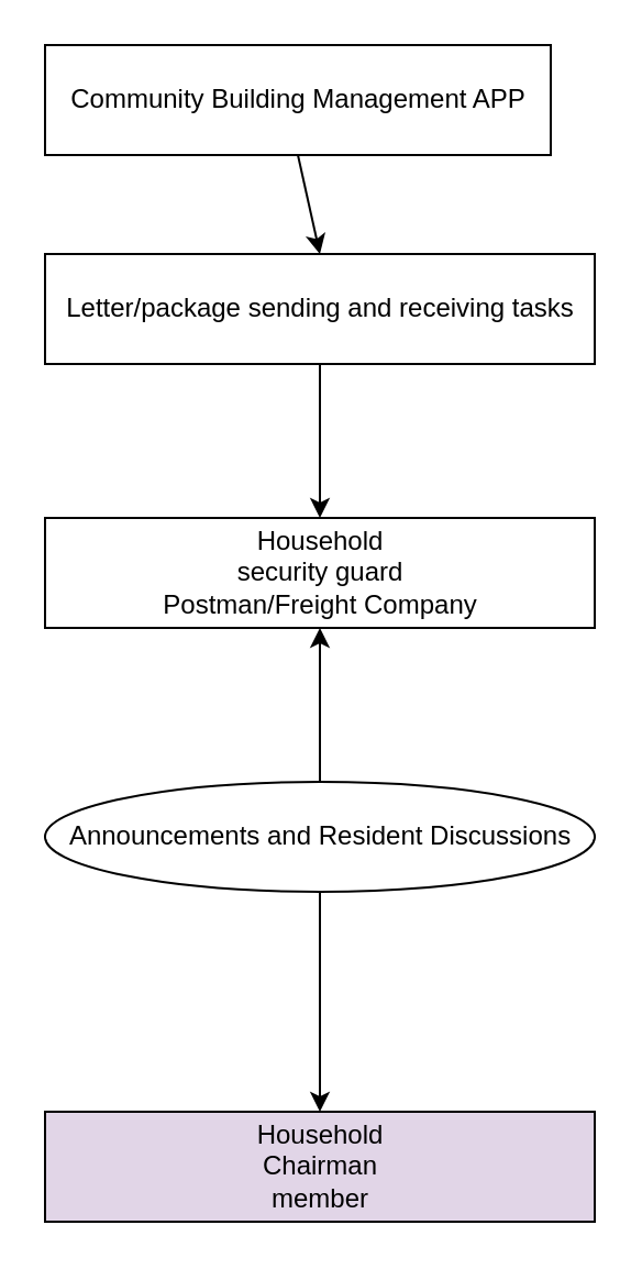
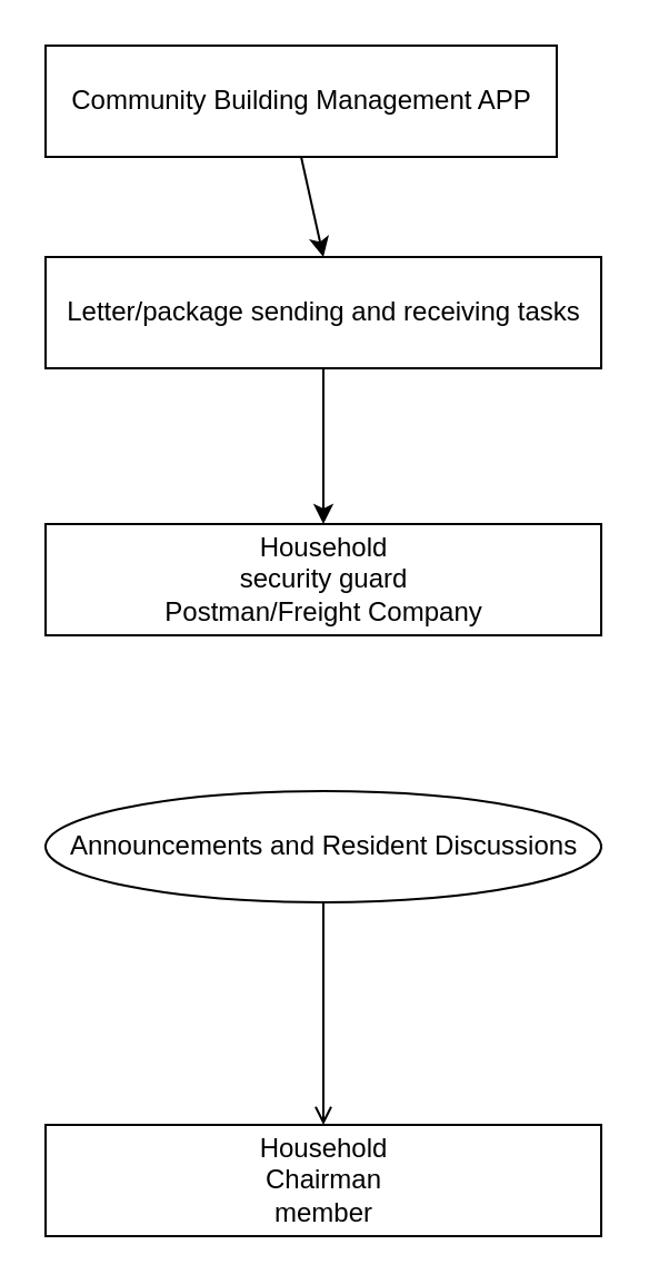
- <mxCell id="8" style="edgeStyle=none;html=1;exitX=0.5;exitY=0;exitDx=0;exitDy=0;entryX=0.5;entryY=1;entryDx=0;entryDy=0;" edge="1" parent="1" source="9" target="6"><mxGeometry relative="1" as="geometry" /></mxCell>
- <mxCell id="7" style="edgeStyle=none;html=1;exitX=0.5;exitY=1;exitDx=0;exitDy=0;entryX=0.5;entryY=0;entryDx=0;entryDy=0;" edge="1" parent="1" source="9" target="10"><mxGeometry relative="1" as="geometry" /></mxCell>
+ <mxCell id="7" style="edgeStyle=none;html=1;exitX=0.5;exitY=1;exitDx=0;exitDy=0;entryX=0.5;entryY=0;entryDx=0;entryDy=0;endArrow=open;" edge="1" parent="1" source="9" target="10"><mxGeometry relative="1" as="geometry" /></mxCell>
- <mxCell id="10" value="&lt;div&gt;Household&lt;/div&gt;&lt;div&gt;Chairman&lt;/div&gt;&lt;div&gt;member&lt;/div&gt;" style="html=1;fillColor=#e1d5e7;" vertex="1" parent="1"><mxGeometry x="20" y="505" width="250" height="50" as="geometry" /></mxCell>
+ <mxCell id="10" value="&lt;div&gt;Household&lt;/div&gt;&lt;div&gt;Chairman&lt;/div&gt;&lt;div&gt;member&lt;/div&gt;" style="html=1;" vertex="1" parent="1"><mxGeometry x="20" y="505" width="250" height="50" as="geometry" /></mxCell>
